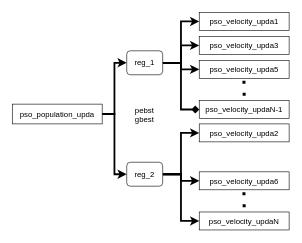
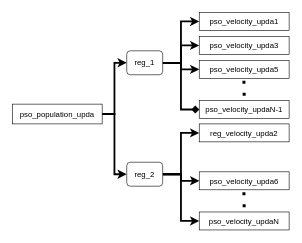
- <mxCell id="12" value="&amp;nbsp; &amp;nbsp;pebst&amp;nbsp; &amp;nbsp;&lt;br&gt;gbest" style="text;html=1;strokeColor=none;fillColor=none;align=center;verticalAlign=middle;whiteSpace=wrap;rounded=0;fontSize=13;" vertex="1" parent="1"><mxGeometry x="186" y="176" width="110" height="30" as="geometry" /></mxCell>
- <mxCell id="20" value="&lt;font style=&quot;font-size: 13px&quot;&gt;pso_velocity_upda2&lt;/font&gt;" style="rounded=0;whiteSpace=wrap;html=1;" vertex="1" parent="1"><mxGeometry x="332" y="206" width="150" height="30" as="geometry" /></mxCell>
+ <mxCell id="20" value="&lt;font style=&quot;font-size: 13px&quot;&gt;reg_velocity_upda2&lt;/font&gt;" style="rounded=0;whiteSpace=wrap;html=1;" vertex="1" parent="1"><mxGeometry x="332" y="206" width="150" height="30" as="geometry" /></mxCell>
